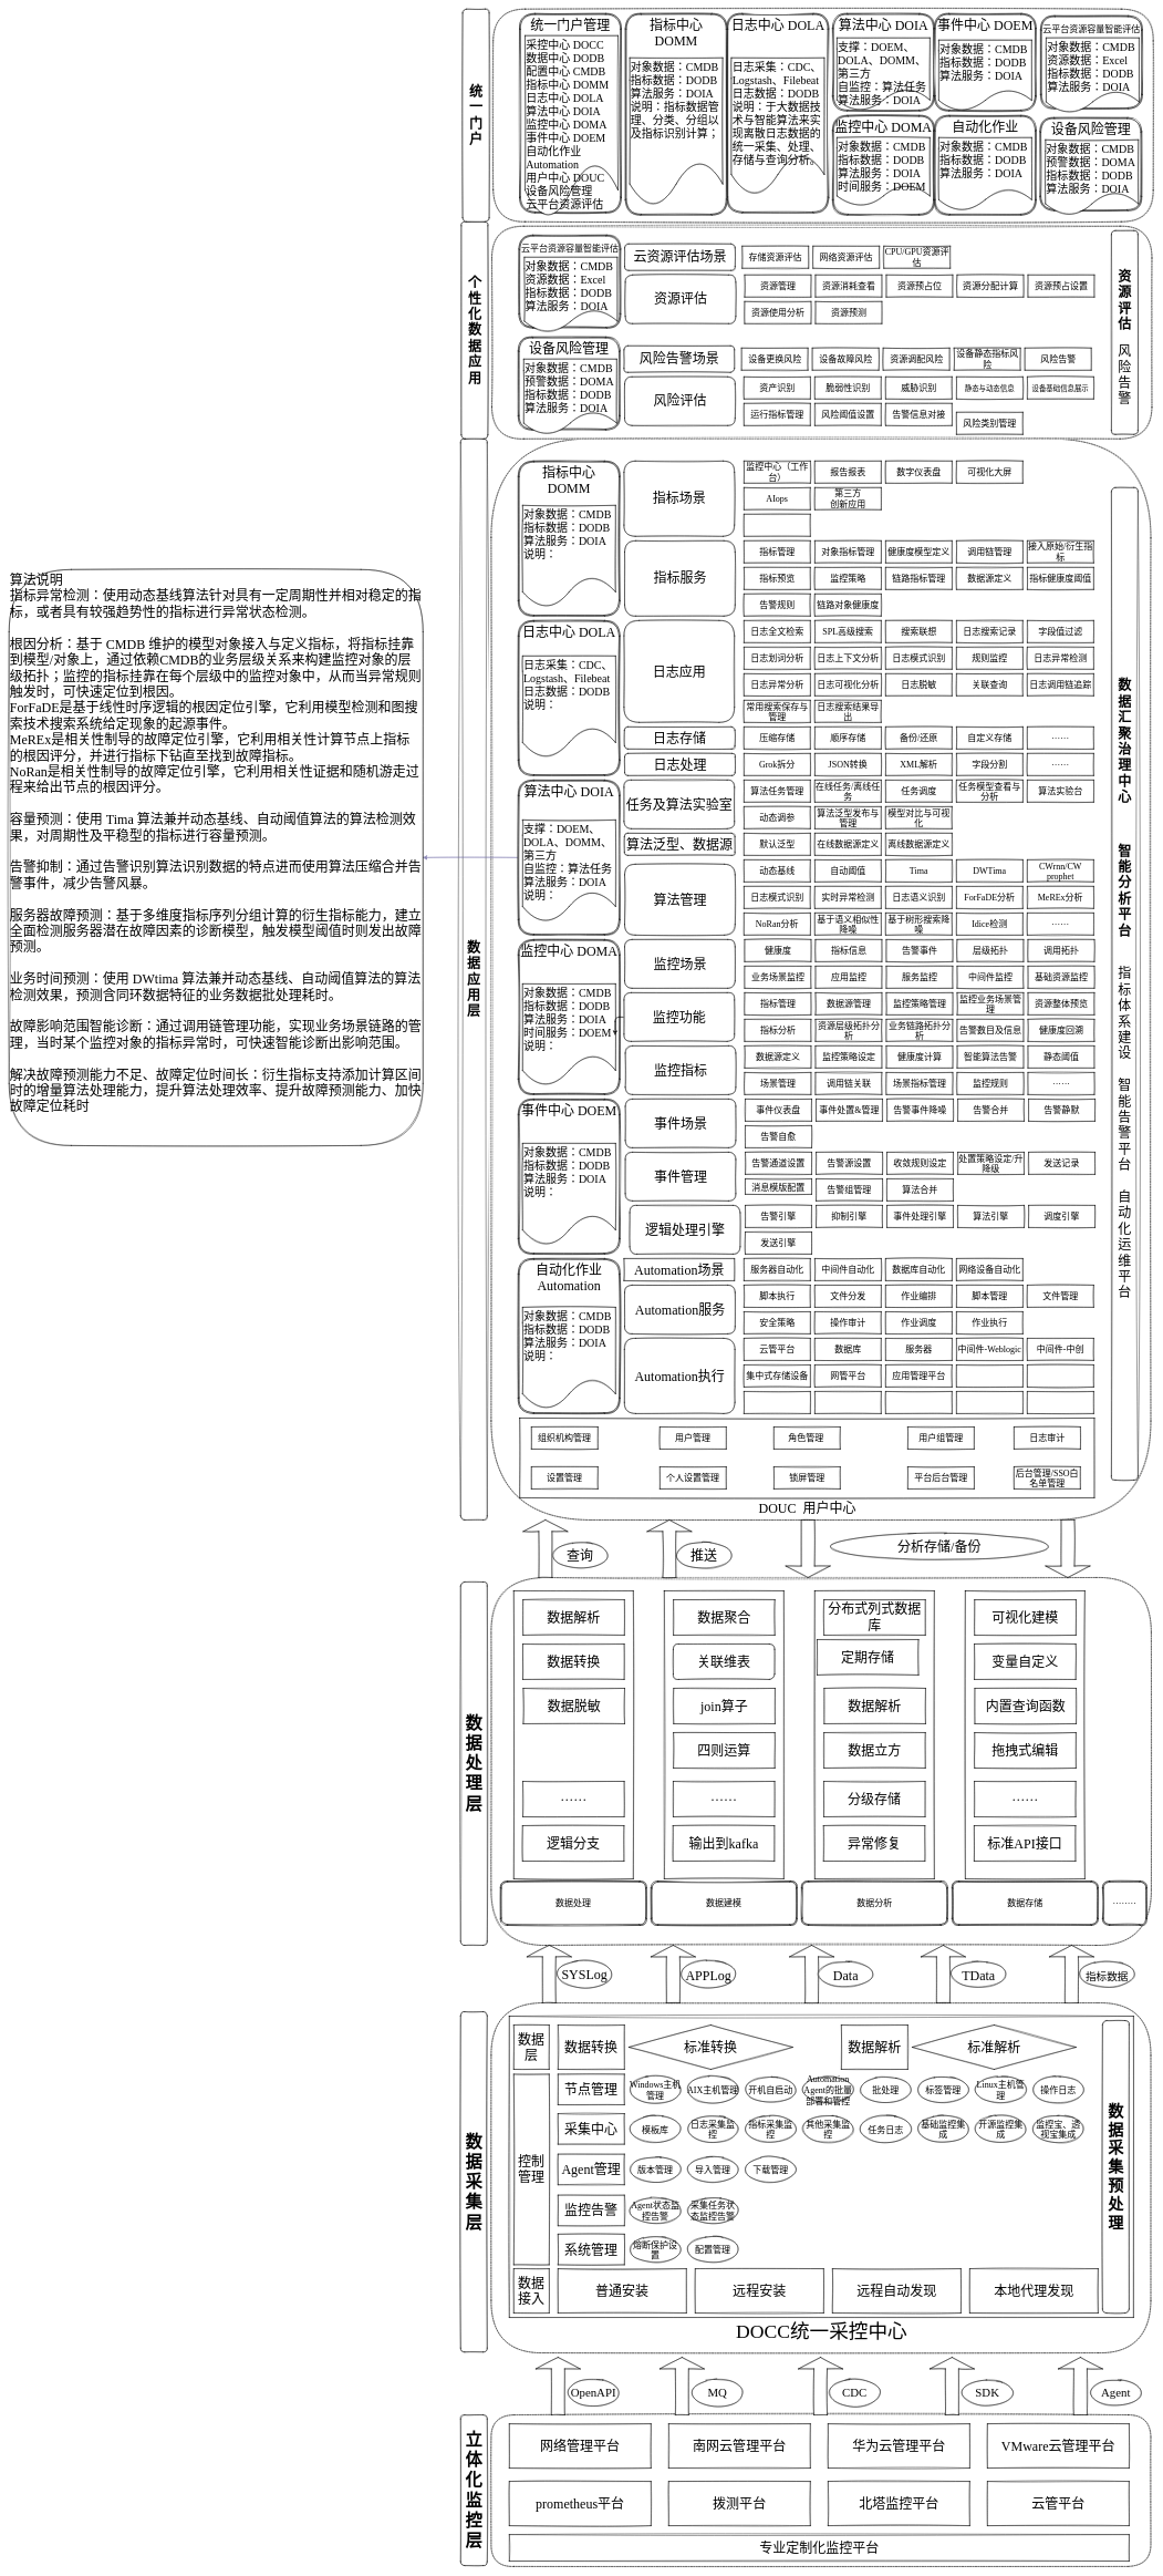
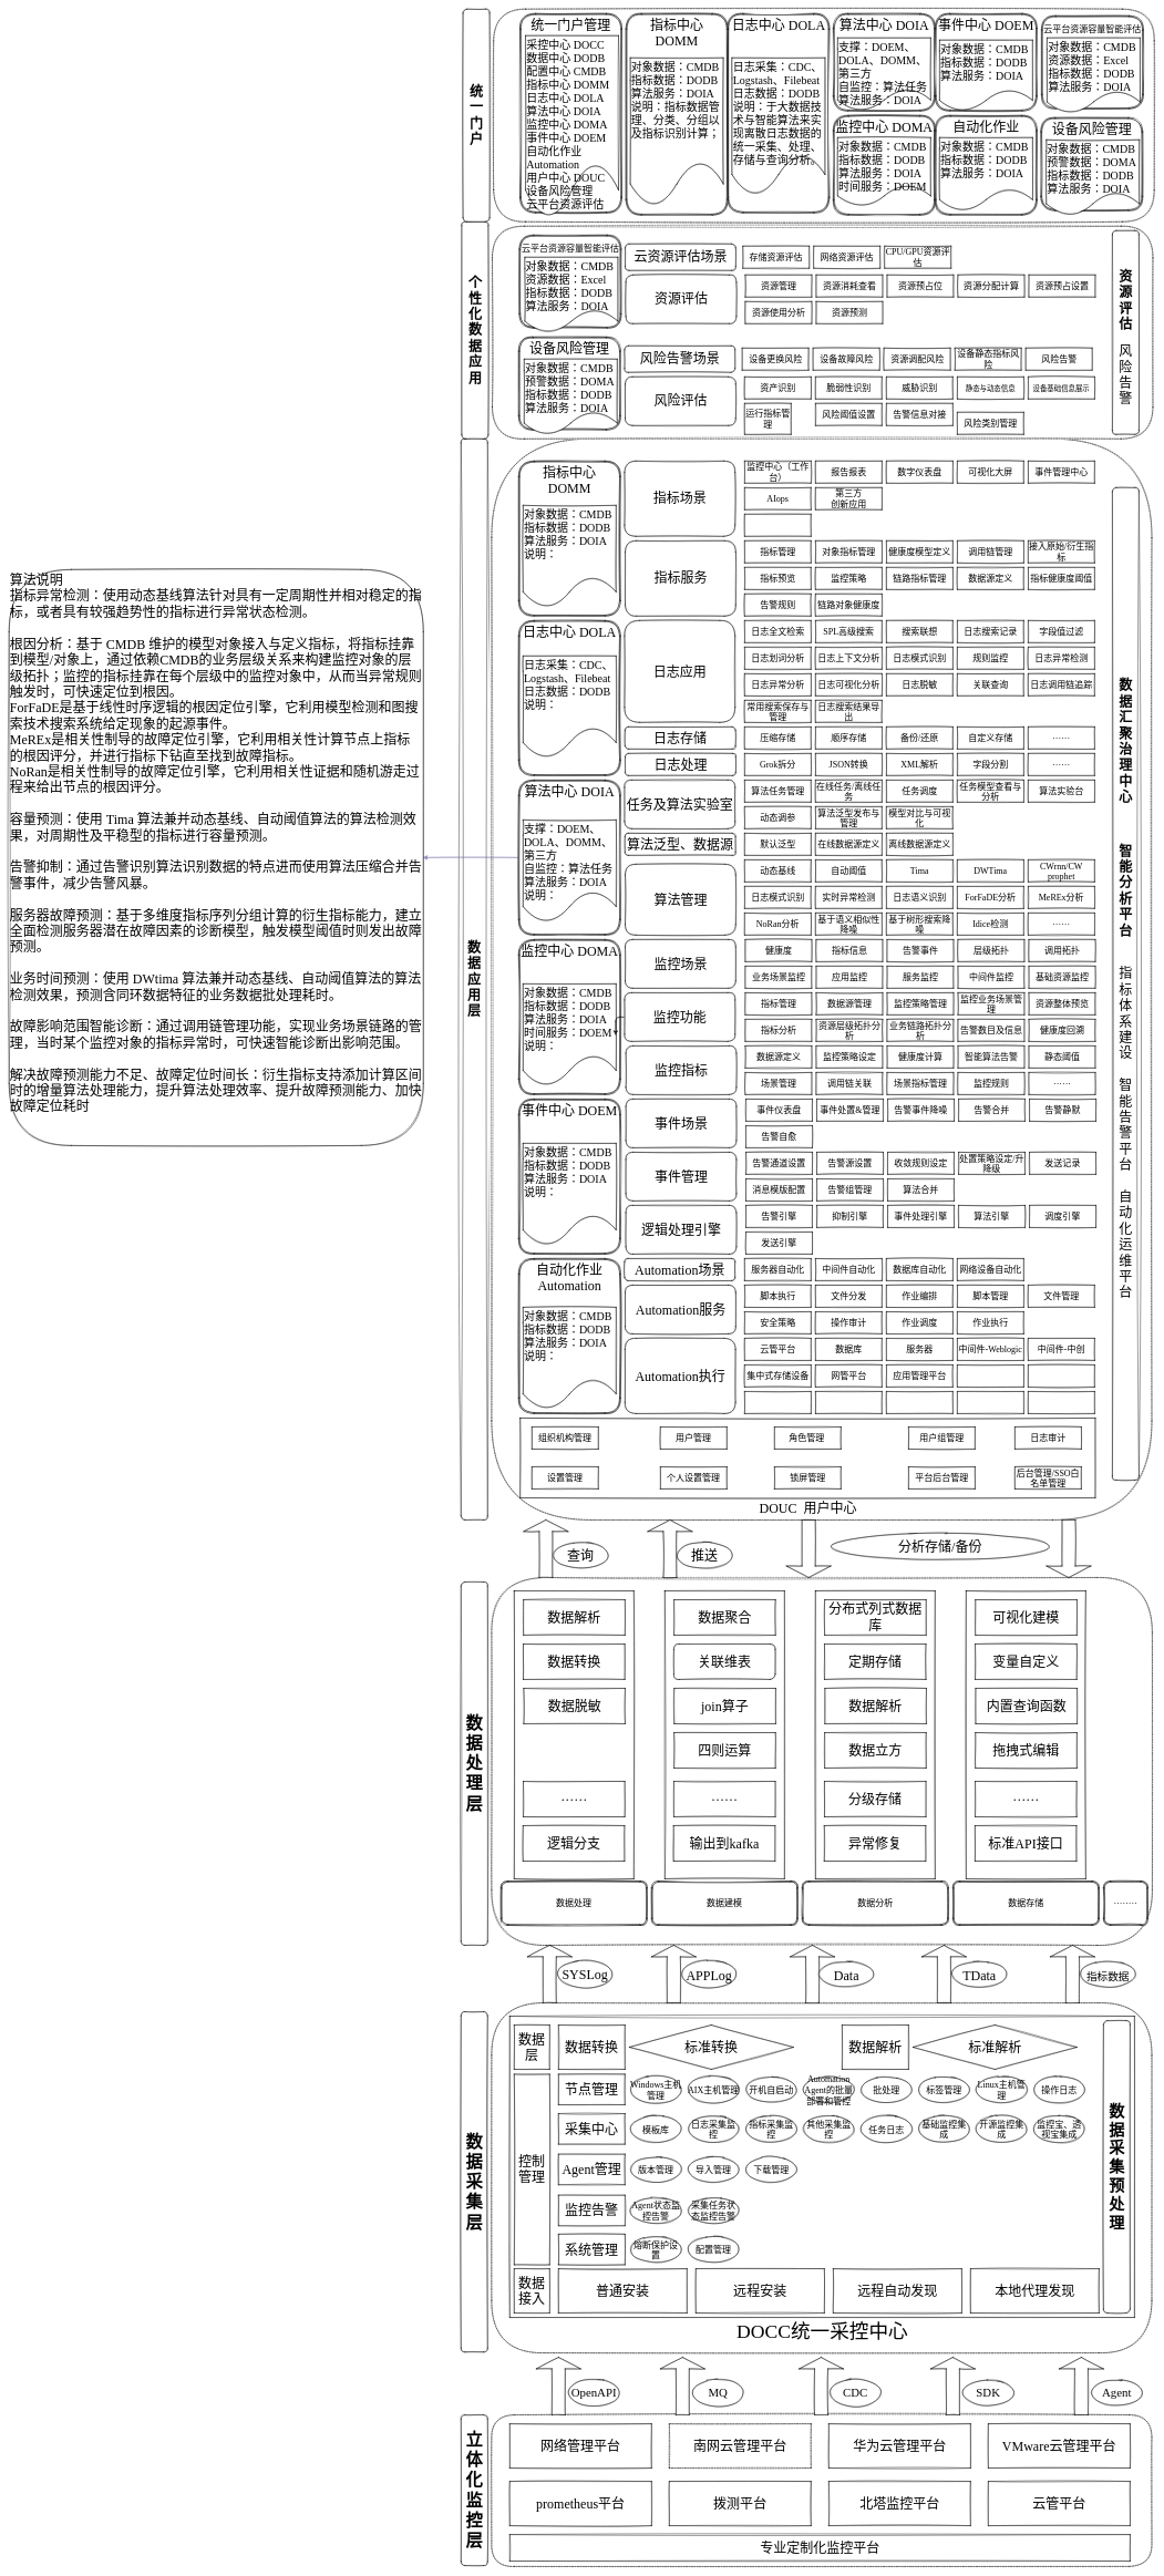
- <mxCell id="311" value="运行指标管理" style="rounded=0;whiteSpace=wrap;html=1;sketch=1;fontSize=20;align=center;verticalAlign=middle;fontFamily=Comic Sans MS;" parent="1" vertex="1"><mxGeometry x="1680" y="910" width="150" height="50" as="geometry" /></mxCell>
+ <mxCell id="311" value="运行指标管理" style="rounded=0;whiteSpace=wrap;html=1;sketch=1;fontSize=20;align=center;verticalAlign=middle;fontFamily=Comic Sans MS;" parent="1" vertex="1"><mxGeometry x="1680" y="910" width="105" height="70" as="geometry" /></mxCell>
+ <mxCell id="145" value="事件管理中心" style="rounded=0;whiteSpace=wrap;html=1;sketch=1;fontSize=20;align=center;verticalAlign=middle;fontFamily=Comic Sans MS;" parent="1" vertex="1"><mxGeometry x="2320" y="1040" width="150" height="50" as="geometry" /></mxCell>
- <mxCell id="240" value="消息模版配置" style="rounded=0;whiteSpace=wrap;html=1;sketch=1;fontSize=20;align=center;verticalAlign=middle;fontFamily=Comic Sans MS;" parent="1" vertex="1"><mxGeometry x="1683" y="2660" width="150" height="35" as="geometry" /></mxCell>
+ <mxCell id="240" value="消息模版配置" style="rounded=0;whiteSpace=wrap;html=1;sketch=1;fontSize=20;align=center;verticalAlign=middle;fontFamily=Comic Sans MS;" parent="1" vertex="1"><mxGeometry x="1683" y="2660" width="150" height="50" as="geometry" /></mxCell>
- <mxCell id="291" value="逻辑处理引擎" style="rounded=1;whiteSpace=wrap;html=1;sketch=1;fontSize=30;align=center;verticalAlign=middle;fontFamily=Comic Sans MS;" parent="1" vertex="1"><mxGeometry x="1422" y="2720" width="249.5" height="110" as="geometry" /></mxCell>
+ <mxCell id="291" value="逻辑处理引擎" style="rounded=1;whiteSpace=wrap;html=1;sketch=1;fontSize=30;align=center;verticalAlign=middle;fontFamily=Comic Sans MS;" parent="1" vertex="1"><mxGeometry x="1412" y="2720" width="249.5" height="110" as="geometry" /></mxCell>
- <mxCell id="259" value="&lt;span style=&quot;&quot;&gt;Automation&lt;/span&gt;场景" style="whiteSpace=wrap;html=1;sketch=1;fontSize=30;align=center;verticalAlign=middle;fontFamily=Comic Sans MS;rounded=0;" parent="1" vertex="1"><mxGeometry x="1409" y="2840" width="249.5" height="50" as="geometry" /></mxCell>
+ <mxCell id="259" value="&lt;span style=&quot;&quot;&gt;Automation&lt;/span&gt;场景" style="rounded=1;whiteSpace=wrap;html=1;sketch=1;fontSize=30;align=center;verticalAlign=middle;fontFamily=Comic Sans MS;" parent="1" vertex="1"><mxGeometry x="1409" y="2840" width="249.5" height="50" as="geometry" /></mxCell>
- <mxCell id="101" value="定期存储" style="rounded=0;whiteSpace=wrap;html=1;sketch=1;labelBackgroundColor=none;fontSize=30;fontFamily=Comic Sans MS;" parent="1" vertex="1"><mxGeometry x="1845.25" y="3700" width="229" height="80" as="geometry" /></mxCell>
+ <mxCell id="101" value="定期存储" style="rounded=0;whiteSpace=wrap;html=1;sketch=1;labelBackgroundColor=none;fontSize=30;fontFamily=Comic Sans MS;" parent="1" vertex="1"><mxGeometry x="1860.25" y="3710" width="229" height="80" as="geometry" /></mxCell>
- <mxCell id="10" value="南网云管理平台" style="rounded=0;whiteSpace=wrap;html=1;sketch=1;fontSize=30;fontFamily=Comic Sans MS;" parent="1" vertex="1"><mxGeometry x="1510" y="5470" width="320" height="100" as="geometry" /></mxCell>
+ <mxCell id="10" value="南网云管理平台" style="rounded=0;whiteSpace=wrap;html=1;sketch=1;fontSize=30;fontFamily=Comic Sans MS;dashed=1;" parent="1" vertex="1"><mxGeometry x="1510" y="5470" width="320" height="100" as="geometry" /></mxCell>
